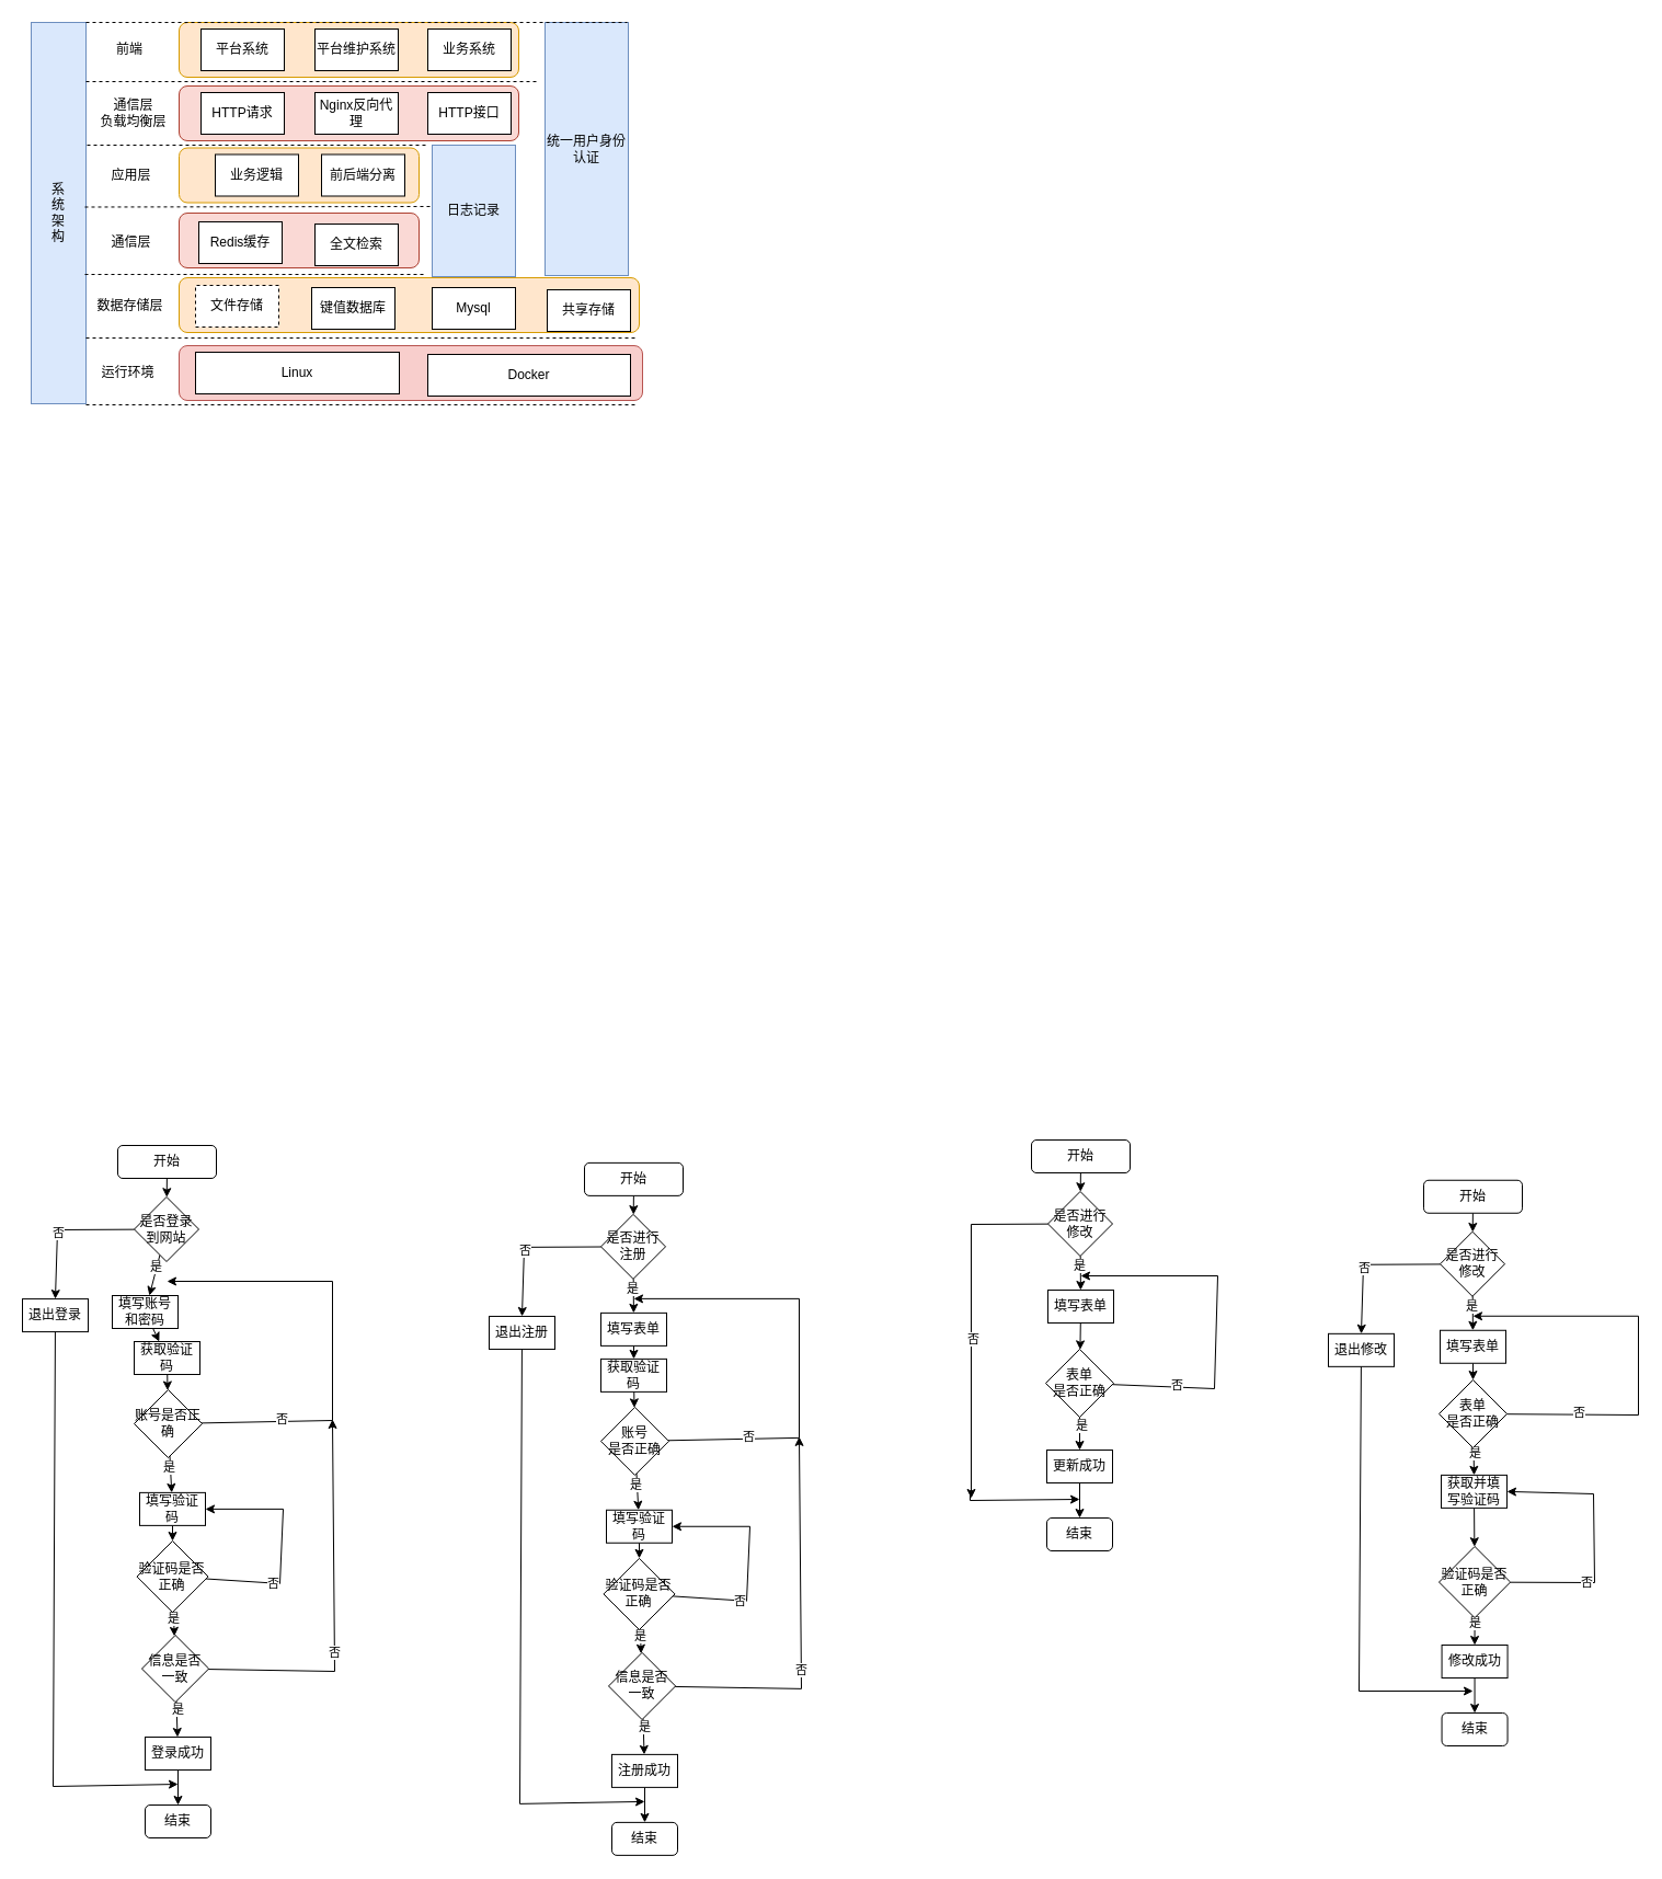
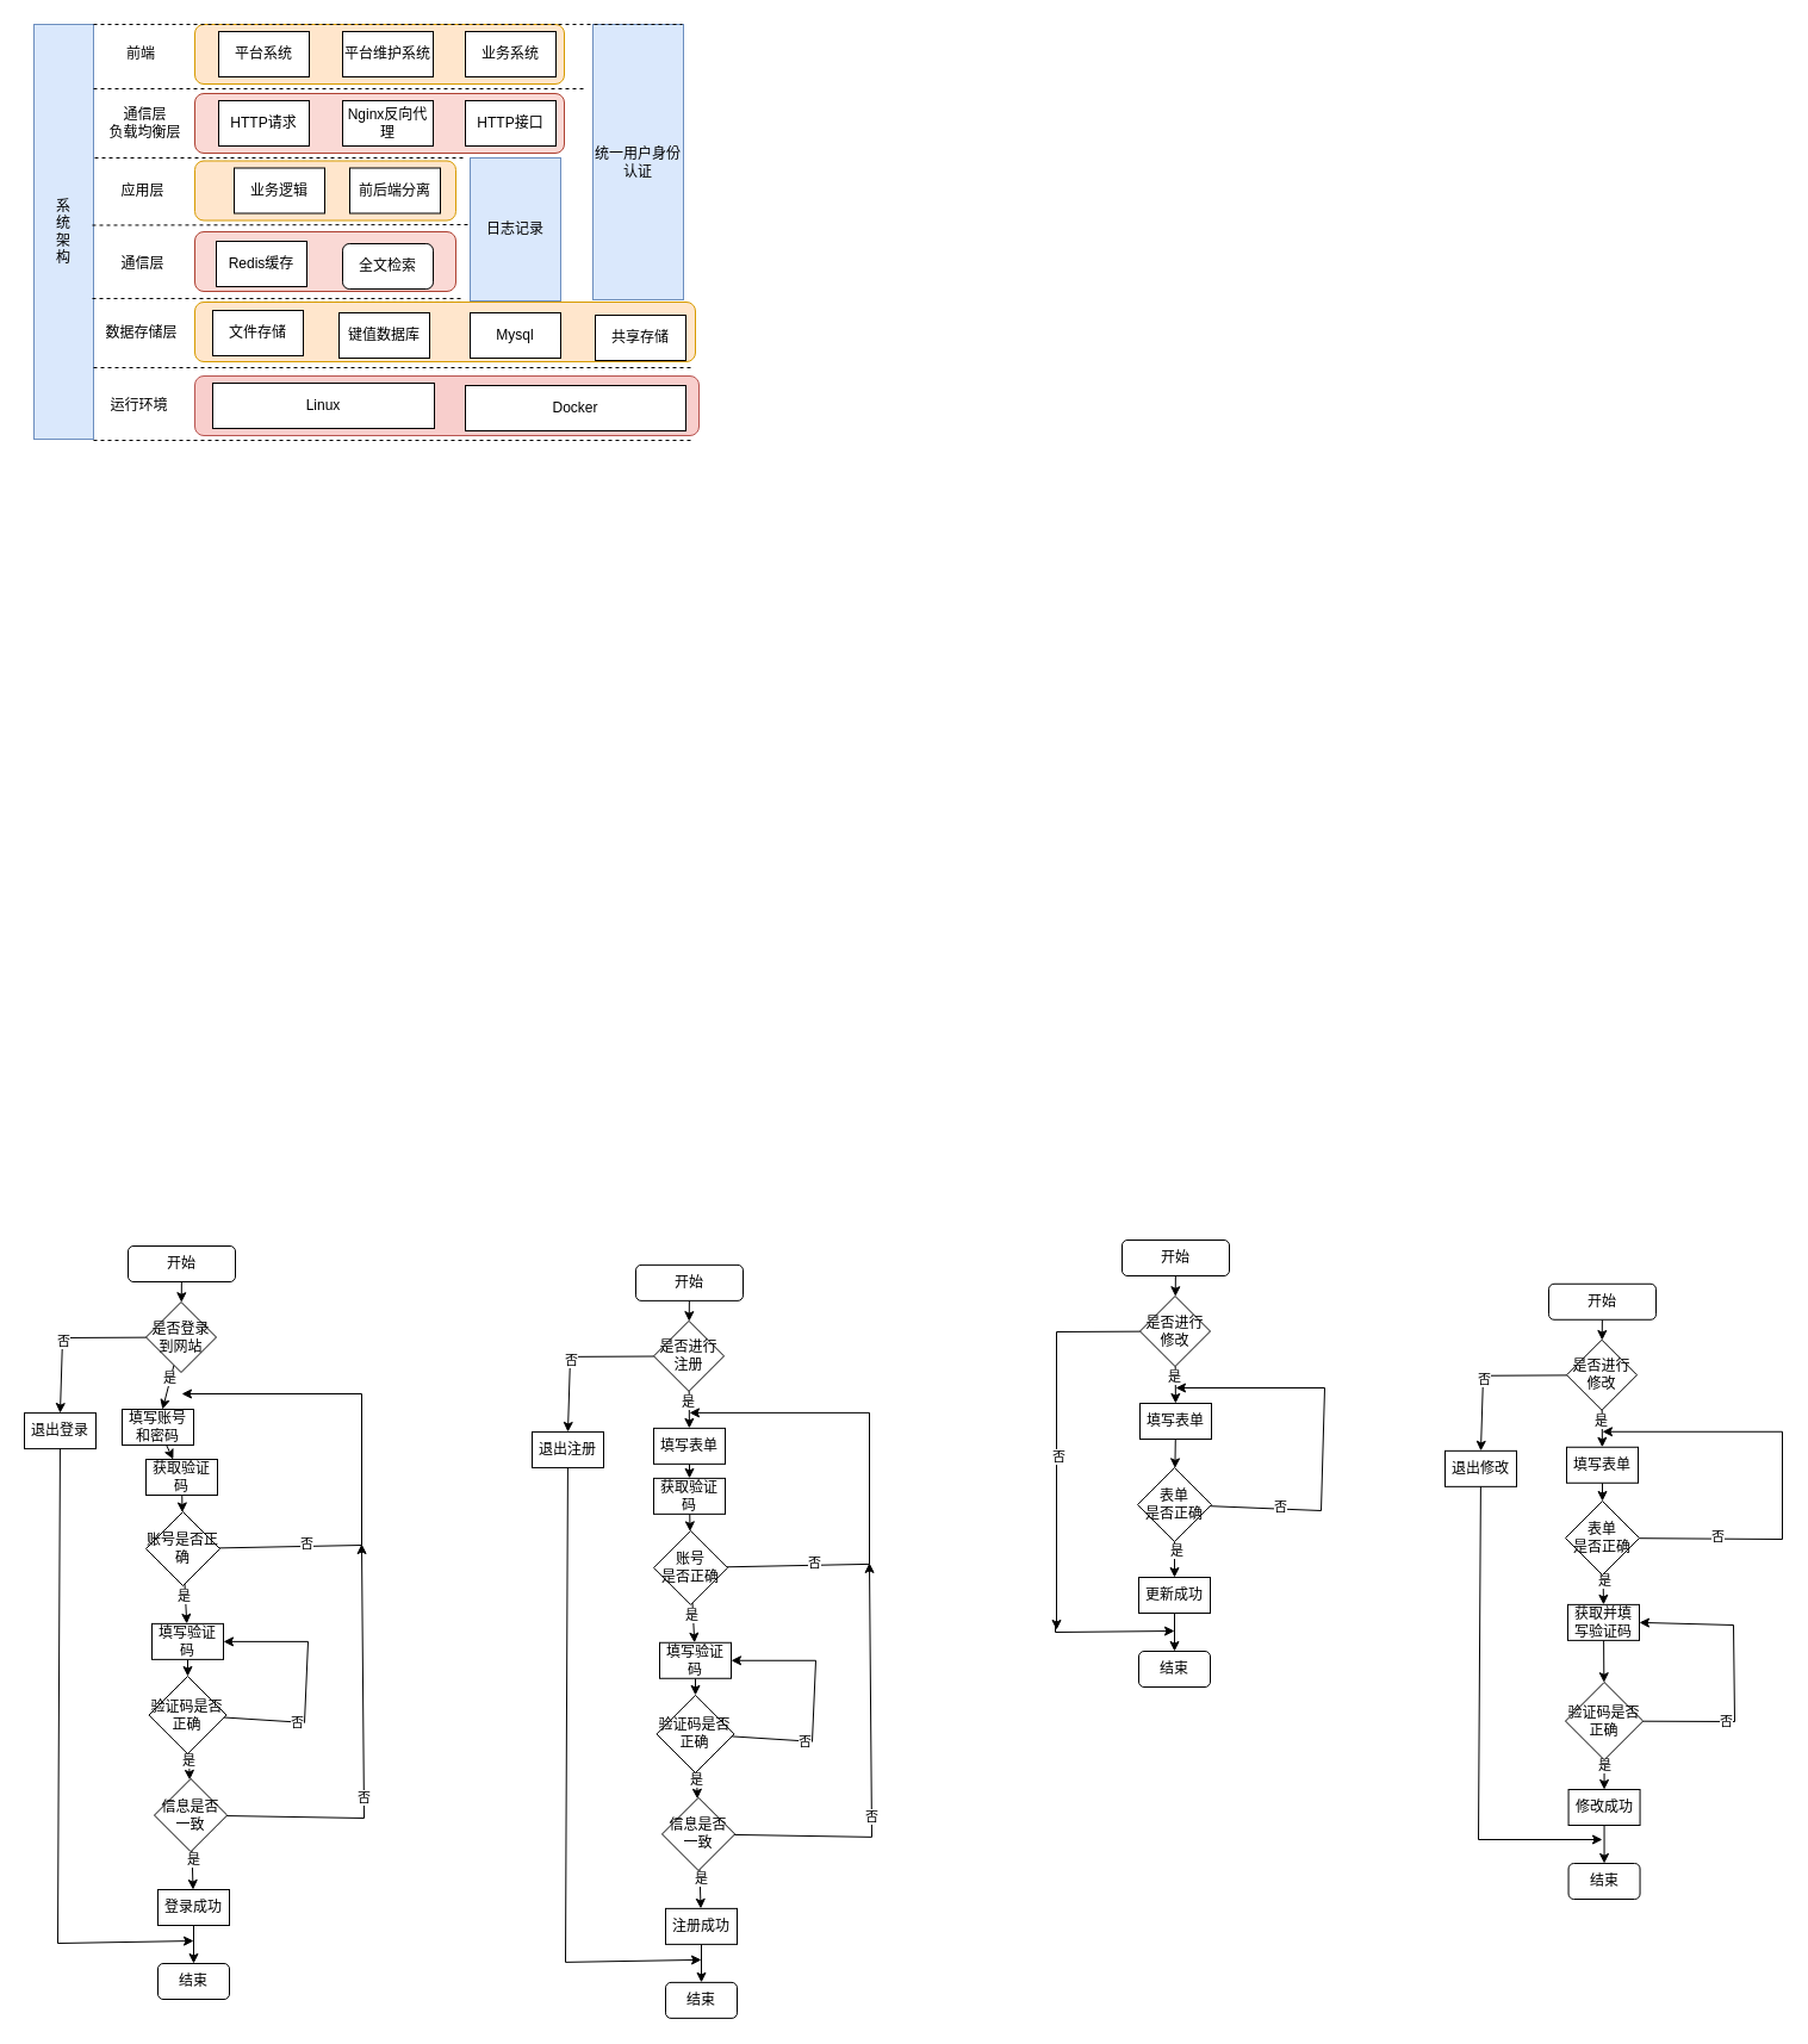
- <mxCell id="28" value="全文检索" style="rounded=0;whiteSpace=wrap;html=1;flipV=1;" parent="1" vertex="1"><mxGeometry x="287" y="204" width="76" height="38" as="geometry" /></mxCell>
+ <mxCell id="28" value="全文检索" style="whiteSpace=wrap;html=1;flipV=1;rounded=1;" parent="1" vertex="1"><mxGeometry x="287" y="204" width="76" height="38" as="geometry" /></mxCell>
- <mxCell id="32" value="文件存储" style="rounded=0;whiteSpace=wrap;html=1;flipV=1;dashed=1;" parent="1" vertex="1"><mxGeometry x="178" y="260" width="76" height="38" as="geometry" /></mxCell>
+ <mxCell id="32" value="文件存储" style="rounded=0;whiteSpace=wrap;html=1;flipV=1;" parent="1" vertex="1"><mxGeometry x="178" y="260" width="76" height="38" as="geometry" /></mxCell>
